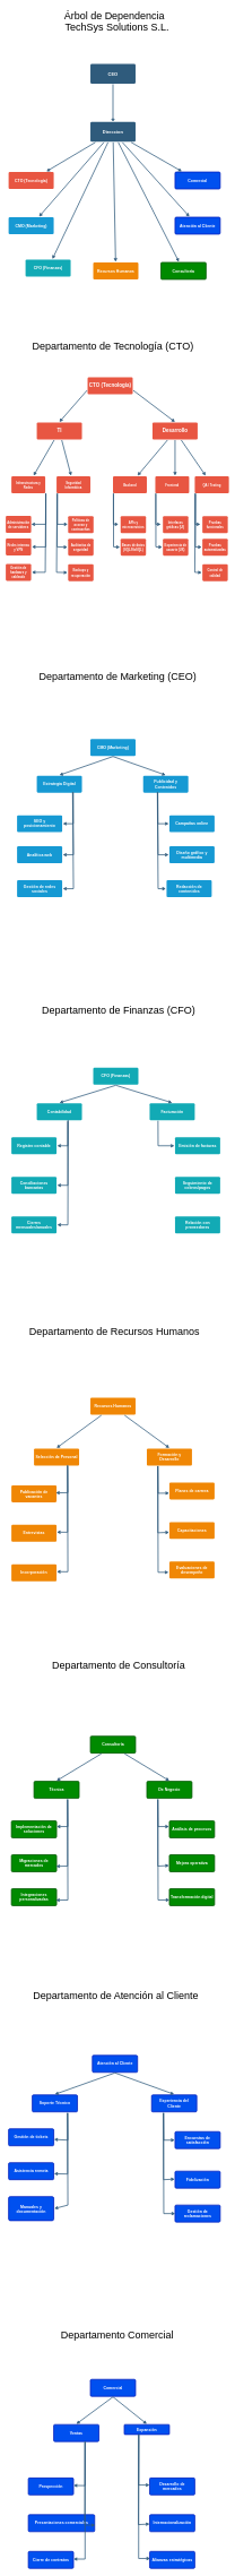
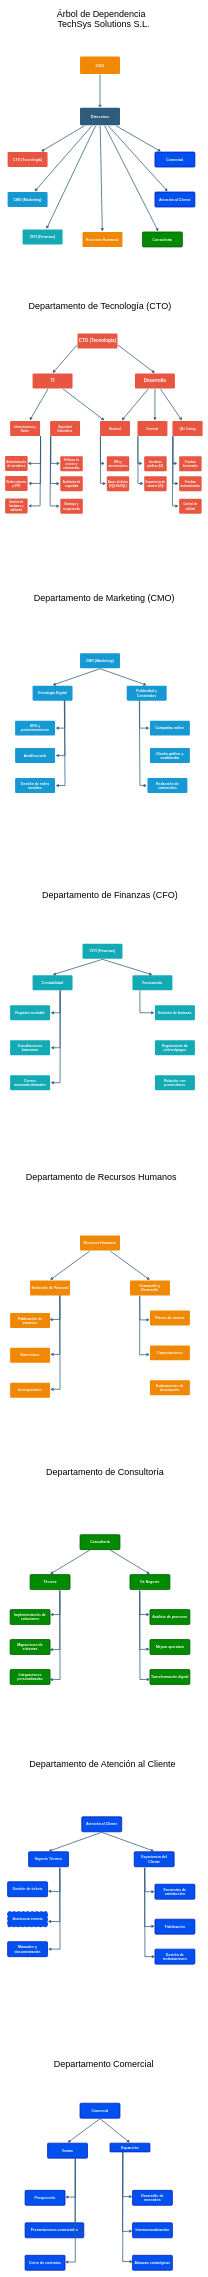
- <mxCell id="11" value="CEO" style="rounded=1;whiteSpace=wrap;html=1;shadow=0;labelBackgroundColor=none;strokeColor=none;strokeWidth=3;fillColor=#2F5B7C;fontFamily=Helvetica;fontSize=16;fontColor=#FFFFFF;align=center;fontStyle=1;spacing=5;arcSize=7;perimeterSpacing=2;" vertex="1" parent="1"><mxGeometry x="320" y="220" width="160" height="70" as="geometry" /></mxCell>
+ <mxCell id="11" value="CEO" style="rounded=1;whiteSpace=wrap;html=1;shadow=0;labelBackgroundColor=none;strokeColor=none;strokeWidth=3;fillColor=#f08705;fontFamily=Helvetica;fontSize=16;fontColor=#FFFFFF;align=center;fontStyle=1;spacing=5;arcSize=7;perimeterSpacing=2;" vertex="1" parent="1"><mxGeometry x="320" y="220" width="160" height="70" as="geometry" /></mxCell>
- <mxCell id="38" value="" style="edgeStyle=none;rounded=0;jumpStyle=none;html=1;shadow=0;labelBackgroundColor=none;startArrow=none;startFill=0;endArrow=classic;endFill=1;jettySize=auto;orthogonalLoop=1;strokeColor=#2F5B7C;strokeWidth=3;fontFamily=Helvetica;fontSize=16;fontColor=#23445D;spacing=5;" edge="1" parent="1" source="23" target="26"><mxGeometry relative="1" as="geometry"><mxPoint x="650" y="1652" as="sourcePoint" /><mxPoint x="650" y="1708" as="targetPoint" /></mxGeometry></mxCell>
+ <mxCell id="38" value="" style="edgeStyle=none;rounded=0;jumpStyle=none;html=1;shadow=0;labelBackgroundColor=none;startArrow=none;startFill=0;endArrow=classic;endFill=1;jettySize=auto;orthogonalLoop=1;strokeColor=#2F5B7C;strokeWidth=3;fontFamily=Helvetica;fontSize=16;fontColor=#23445D;spacing=5;" edge="1" parent="1" source="23" target="28"><mxGeometry relative="1" as="geometry"><mxPoint x="650" y="1652" as="sourcePoint" /><mxPoint x="650" y="1708" as="targetPoint" /></mxGeometry></mxCell>
- <mxCell id="63" value="&lt;div style=&quot;&quot;&gt;&lt;span style=&quot;background-color: transparent; color: light-dark(rgb(0, 0, 0), rgb(255, 255, 255));&quot;&gt;&lt;font style=&quot;font-size: 36px;&quot;&gt;Departamento de Marketing (CEO)&lt;/font&gt;&lt;/span&gt;&lt;/div&gt;" style="text;whiteSpace=wrap;html=1;align=center;" vertex="1" parent="1"><mxGeometry x="42" y="2360" width="750" height="40" as="geometry" /></mxCell>
+ <mxCell id="63" value="&lt;div style=&quot;&quot;&gt;&lt;span style=&quot;background-color: transparent; color: light-dark(rgb(0, 0, 0), rgb(255, 255, 255));&quot;&gt;&lt;font style=&quot;font-size: 36px;&quot;&gt;Departamento de Marketing (CMO)&lt;/font&gt;&lt;/span&gt;&lt;/div&gt;" style="text;whiteSpace=wrap;html=1;align=center;" vertex="1" parent="1"><mxGeometry x="42" y="2360" width="750" height="40" as="geometry" /></mxCell>
- <mxCell id="76" value="" style="edgeStyle=none;rounded=0;jumpStyle=none;html=1;shadow=0;labelBackgroundColor=none;startArrow=none;startFill=0;endArrow=classic;endFill=1;jettySize=auto;orthogonalLoop=1;strokeColor=#2F5B7C;strokeWidth=3;fontFamily=Helvetica;fontSize=16;fontColor=#23445D;spacing=5;entryX=0;entryY=0.5;entryDx=0;entryDy=0;exitX=0.324;exitY=0.95;exitDx=0;exitDy=0;exitPerimeter=0;" edge="1" parent="1" source="65" target="70"><mxGeometry relative="1" as="geometry"><mxPoint x="569" y="2809" as="sourcePoint" /><mxPoint x="607" y="2920" as="targetPoint" /><Array as="points"><mxPoint x="560" y="3020" /></Array></mxGeometry></mxCell>
- <mxCell id="81" value="&lt;font style=&quot;font-size: 36px;&quot;&gt;Departamento de Finanzas (CFO)&lt;/font&gt;" style="text;whiteSpace=wrap;html=1;align=center;" vertex="1" parent="1"><mxGeometry x="50" y="3540" width="740" height="40" as="geometry" /></mxCell>
+ <mxCell id="81" value="&lt;font style=&quot;font-size: 36px;&quot;&gt;Departamento de Finanzas (CFO)&lt;/font&gt;" style="text;whiteSpace=wrap;html=1;align=center;" vertex="1" parent="1"><mxGeometry x="70" y="3550" width="740" height="40" as="geometry" /></mxCell>
- <mxCell id="109" value="" style="edgeStyle=none;rounded=0;jumpStyle=none;html=1;shadow=0;labelBackgroundColor=none;startArrow=none;startFill=0;endArrow=classic;endFill=1;jettySize=auto;orthogonalLoop=1;strokeColor=#2F5B7C;strokeWidth=3;fontFamily=Helvetica;fontSize=16;fontColor=#23445D;spacing=5;entryX=-0.004;entryY=0.624;entryDx=0;entryDy=0;exitX=0.25;exitY=1;exitDx=0;exitDy=0;entryPerimeter=0;" edge="1" parent="1" source="99" target="103"><mxGeometry relative="1" as="geometry"><mxPoint x="571" y="5189" as="sourcePoint" /><mxPoint x="628" y="5560" as="targetPoint" /><Array as="points"><mxPoint x="560" y="5560" /></Array></mxGeometry></mxCell>
- <mxCell id="125" value="Migraciones de mercados" style="rounded=1;whiteSpace=wrap;html=1;shadow=0;labelBackgroundColor=none;strokeColor=#005700;strokeWidth=3;fillColor=light-dark(#008A00,#322E00);fontFamily=Helvetica;fontSize=14;fontColor=#ffffff;align=center;spacing=5;fontStyle=1;arcSize=7;perimeterSpacing=2;" vertex="1" parent="1"><mxGeometry x="40" y="6560" width="160" height="60" as="geometry" /></mxCell>
+ <mxCell id="125" value="Migraciones de sistemas" style="rounded=1;whiteSpace=wrap;html=1;shadow=0;labelBackgroundColor=none;strokeColor=#005700;strokeWidth=3;fillColor=light-dark(#008A00,#322E00);fontFamily=Helvetica;fontSize=14;fontColor=#ffffff;align=center;spacing=5;fontStyle=1;arcSize=7;perimeterSpacing=2;" vertex="1" parent="1"><mxGeometry x="40" y="6560" width="160" height="60" as="geometry" /></mxCell>
- <mxCell id="143" value="Asistencia remota" style="rounded=1;whiteSpace=wrap;html=1;shadow=0;labelBackgroundColor=none;strokeColor=#001DBC;strokeWidth=3;fillColor=light-dark(#0050EF,#10004B);fontFamily=Helvetica;fontSize=14;fontColor=#ffffff;align=center;spacing=5;fontStyle=1;arcSize=7;perimeterSpacing=2;" vertex="1" parent="1"><mxGeometry x="30" y="7650" width="160" height="60" as="geometry" /></mxCell>
+ <mxCell id="143" value="Asistencia remota" style="rounded=1;whiteSpace=wrap;html=1;shadow=0;labelBackgroundColor=none;strokeColor=#001DBC;strokeWidth=3;fillColor=light-dark(#0050EF,#10004B);fontFamily=Helvetica;fontSize=14;fontColor=#ffffff;align=center;spacing=5;fontStyle=1;arcSize=7;perimeterSpacing=2;dashed=1;" vertex="1" parent="1"><mxGeometry x="30" y="7650" width="160" height="60" as="geometry" /></mxCell>
- <mxCell id="144" value="Manuales y documentación" style="rounded=1;whiteSpace=wrap;html=1;shadow=0;labelBackgroundColor=none;strokeColor=#001DBC;strokeWidth=3;fillColor=light-dark(#0050EF,#10004B);fontFamily=Helvetica;fontSize=14;fontColor=#ffffff;align=center;spacing=5;fontStyle=1;arcSize=7;perimeterSpacing=2;" vertex="1" parent="1"><mxGeometry x="30" y="7770" width="160" height="85" as="geometry" /></mxCell>
+ <mxCell id="144" value="Manuales y documentación" style="rounded=1;whiteSpace=wrap;html=1;shadow=0;labelBackgroundColor=none;strokeColor=#001DBC;strokeWidth=3;fillColor=light-dark(#0050EF,#10004B);fontFamily=Helvetica;fontSize=14;fontColor=#ffffff;align=center;spacing=5;fontStyle=1;arcSize=7;perimeterSpacing=2;" vertex="1" parent="1"><mxGeometry x="30" y="7770" width="160" height="60" as="geometry" /></mxCell>
